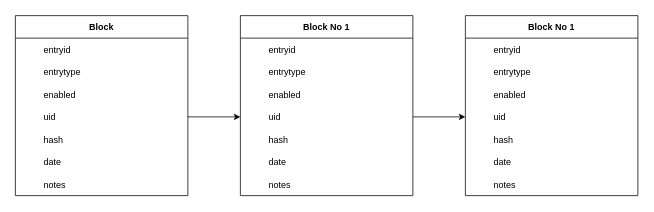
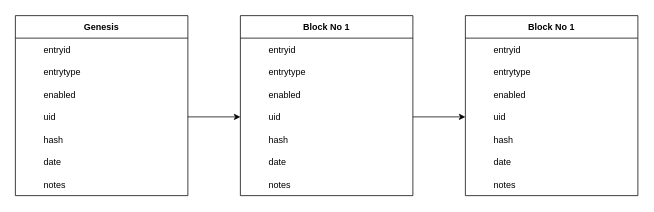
- <mxCell id="2" value="Block" style="shape=table;startSize=30;container=1;collapsible=1;childLayout=tableLayout;fixedRows=1;rowLines=0;fontStyle=1;align=center;resizeLast=1;rounded=0;horizontal=1;columnLines=0;resizeLastRow=0;swimlaneBody=1;swimlaneHead=1;top=1;bottom=1;left=1;" vertex="1" parent="1"><mxGeometry x="20" y="20" width="230" height="240" as="geometry" /></mxCell>
+ <mxCell id="2" value="Genesis" style="shape=table;startSize=30;container=1;collapsible=1;childLayout=tableLayout;fixedRows=1;rowLines=0;fontStyle=1;align=center;resizeLast=1;rounded=0;horizontal=1;columnLines=0;resizeLastRow=0;swimlaneBody=1;swimlaneHead=1;top=1;bottom=1;left=1;" vertex="1" parent="1"><mxGeometry x="20" y="20" width="230" height="240" as="geometry" /></mxCell>
